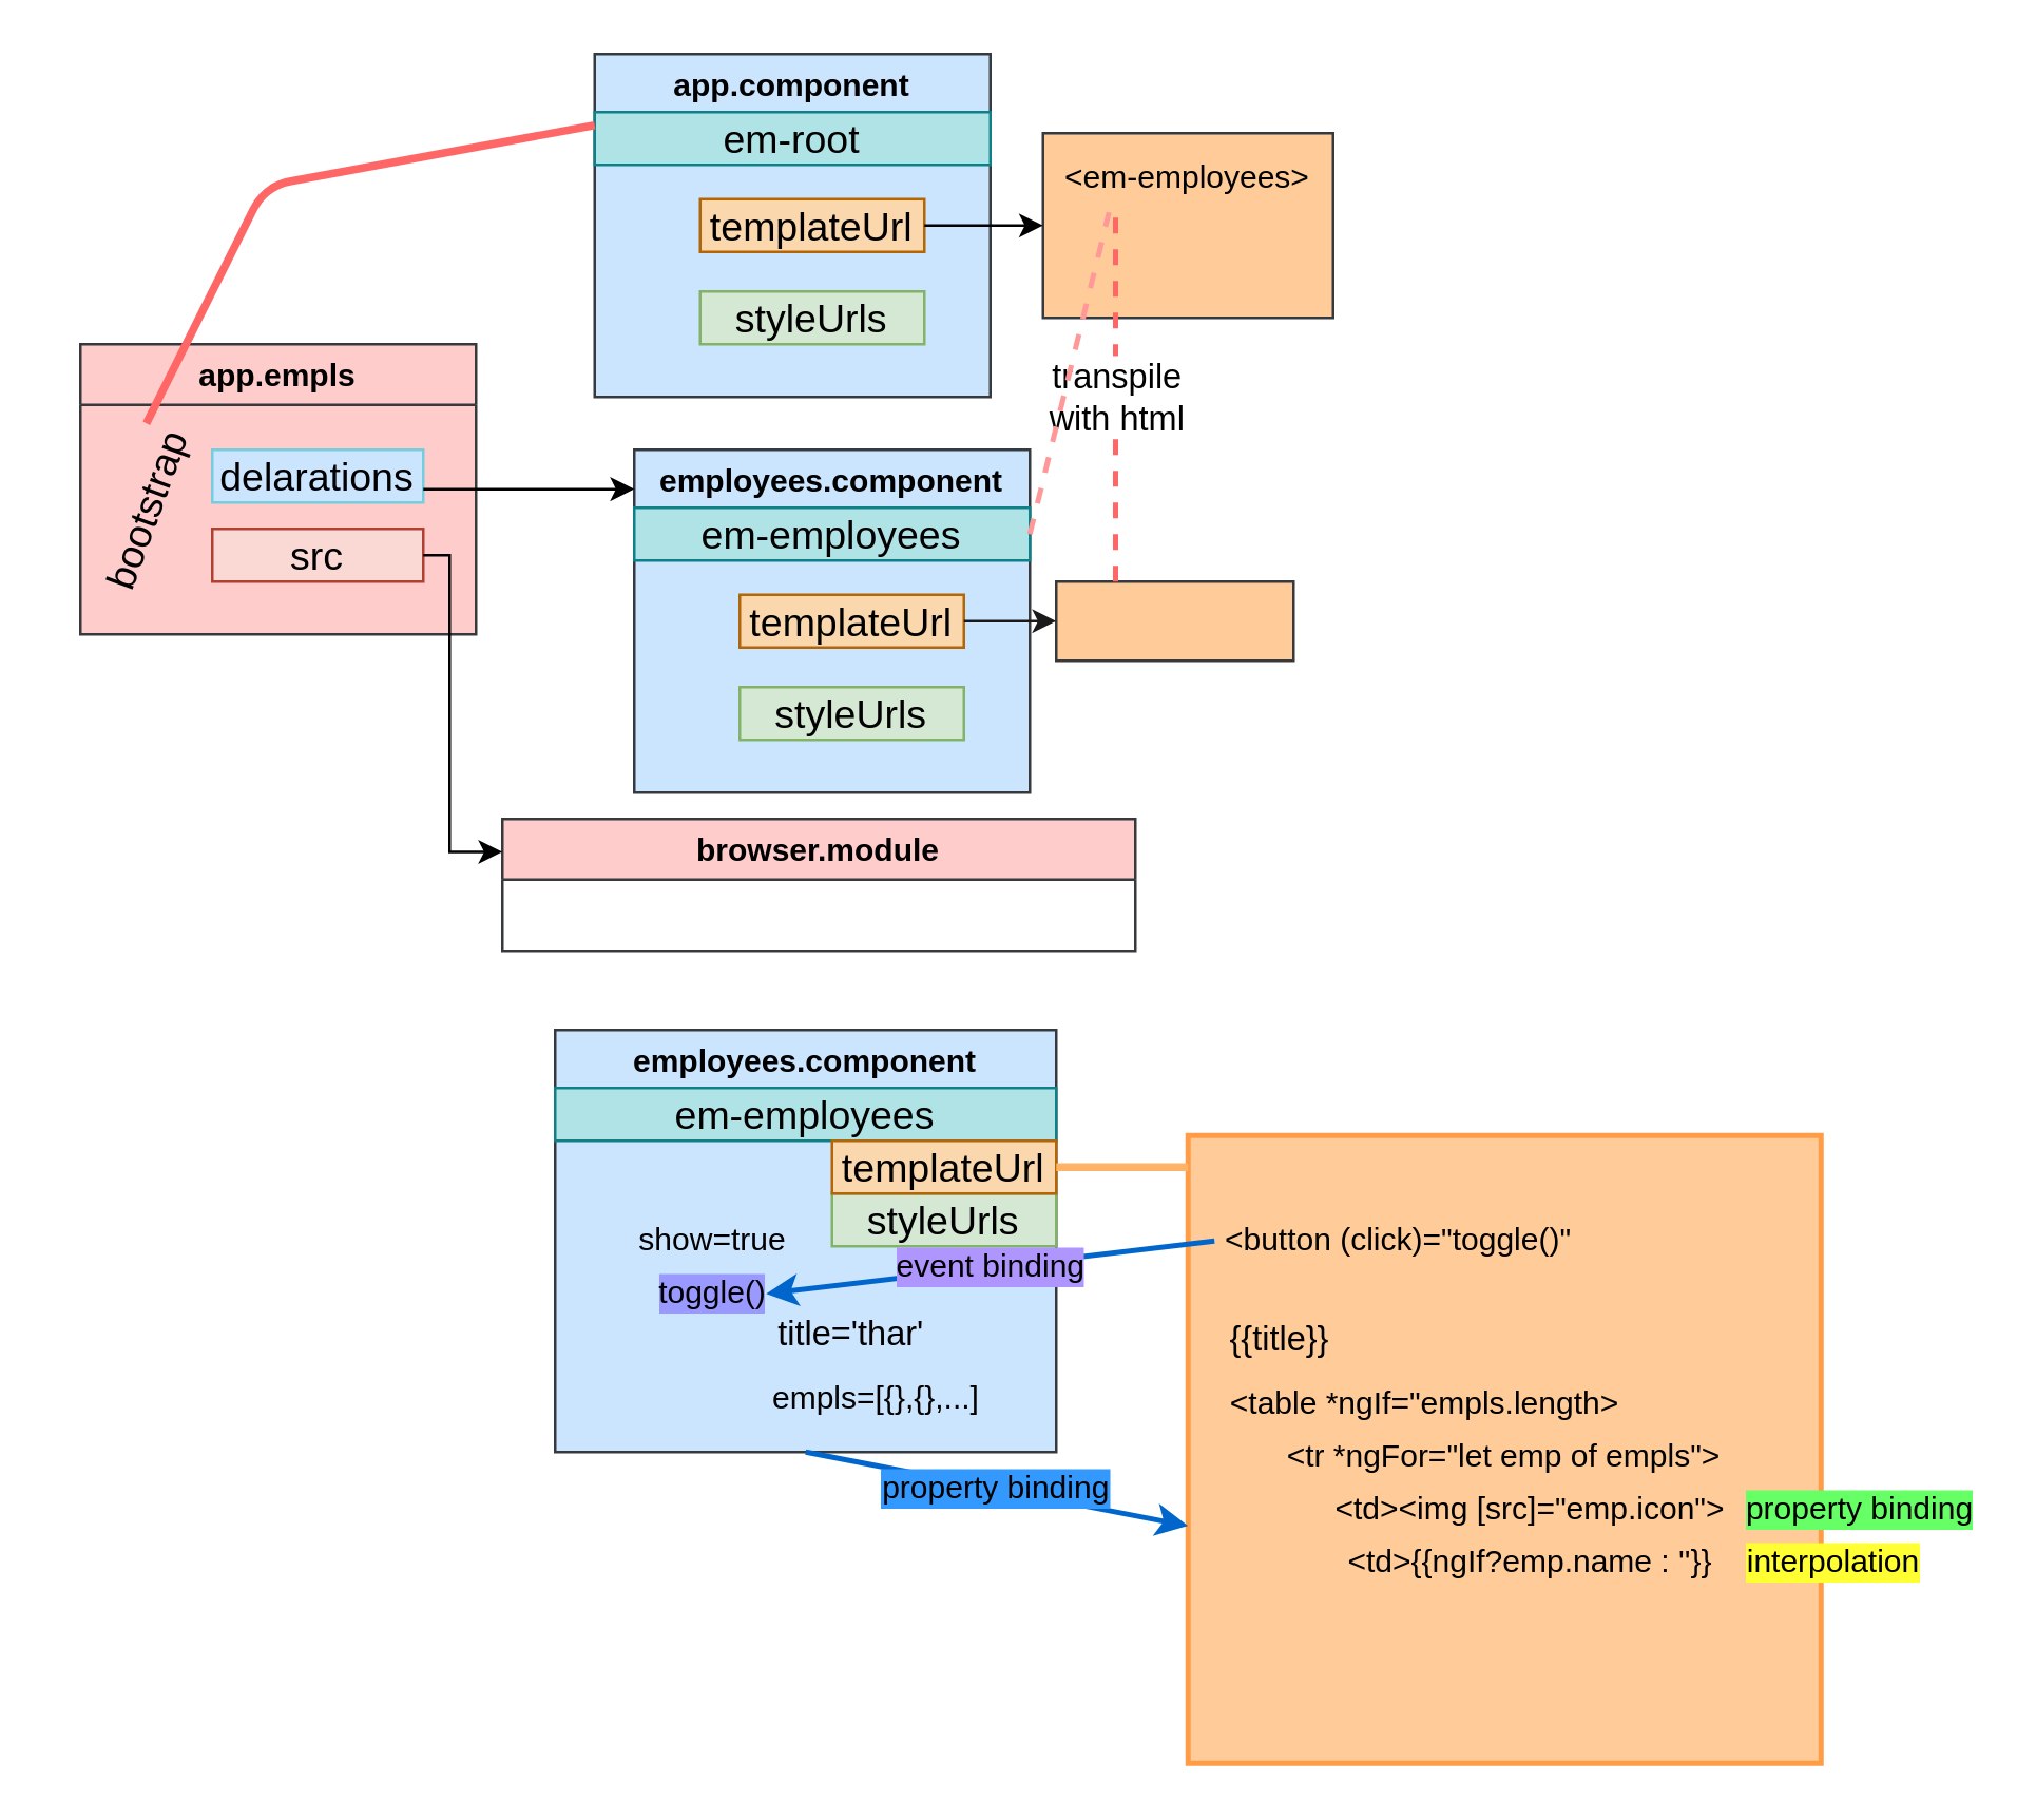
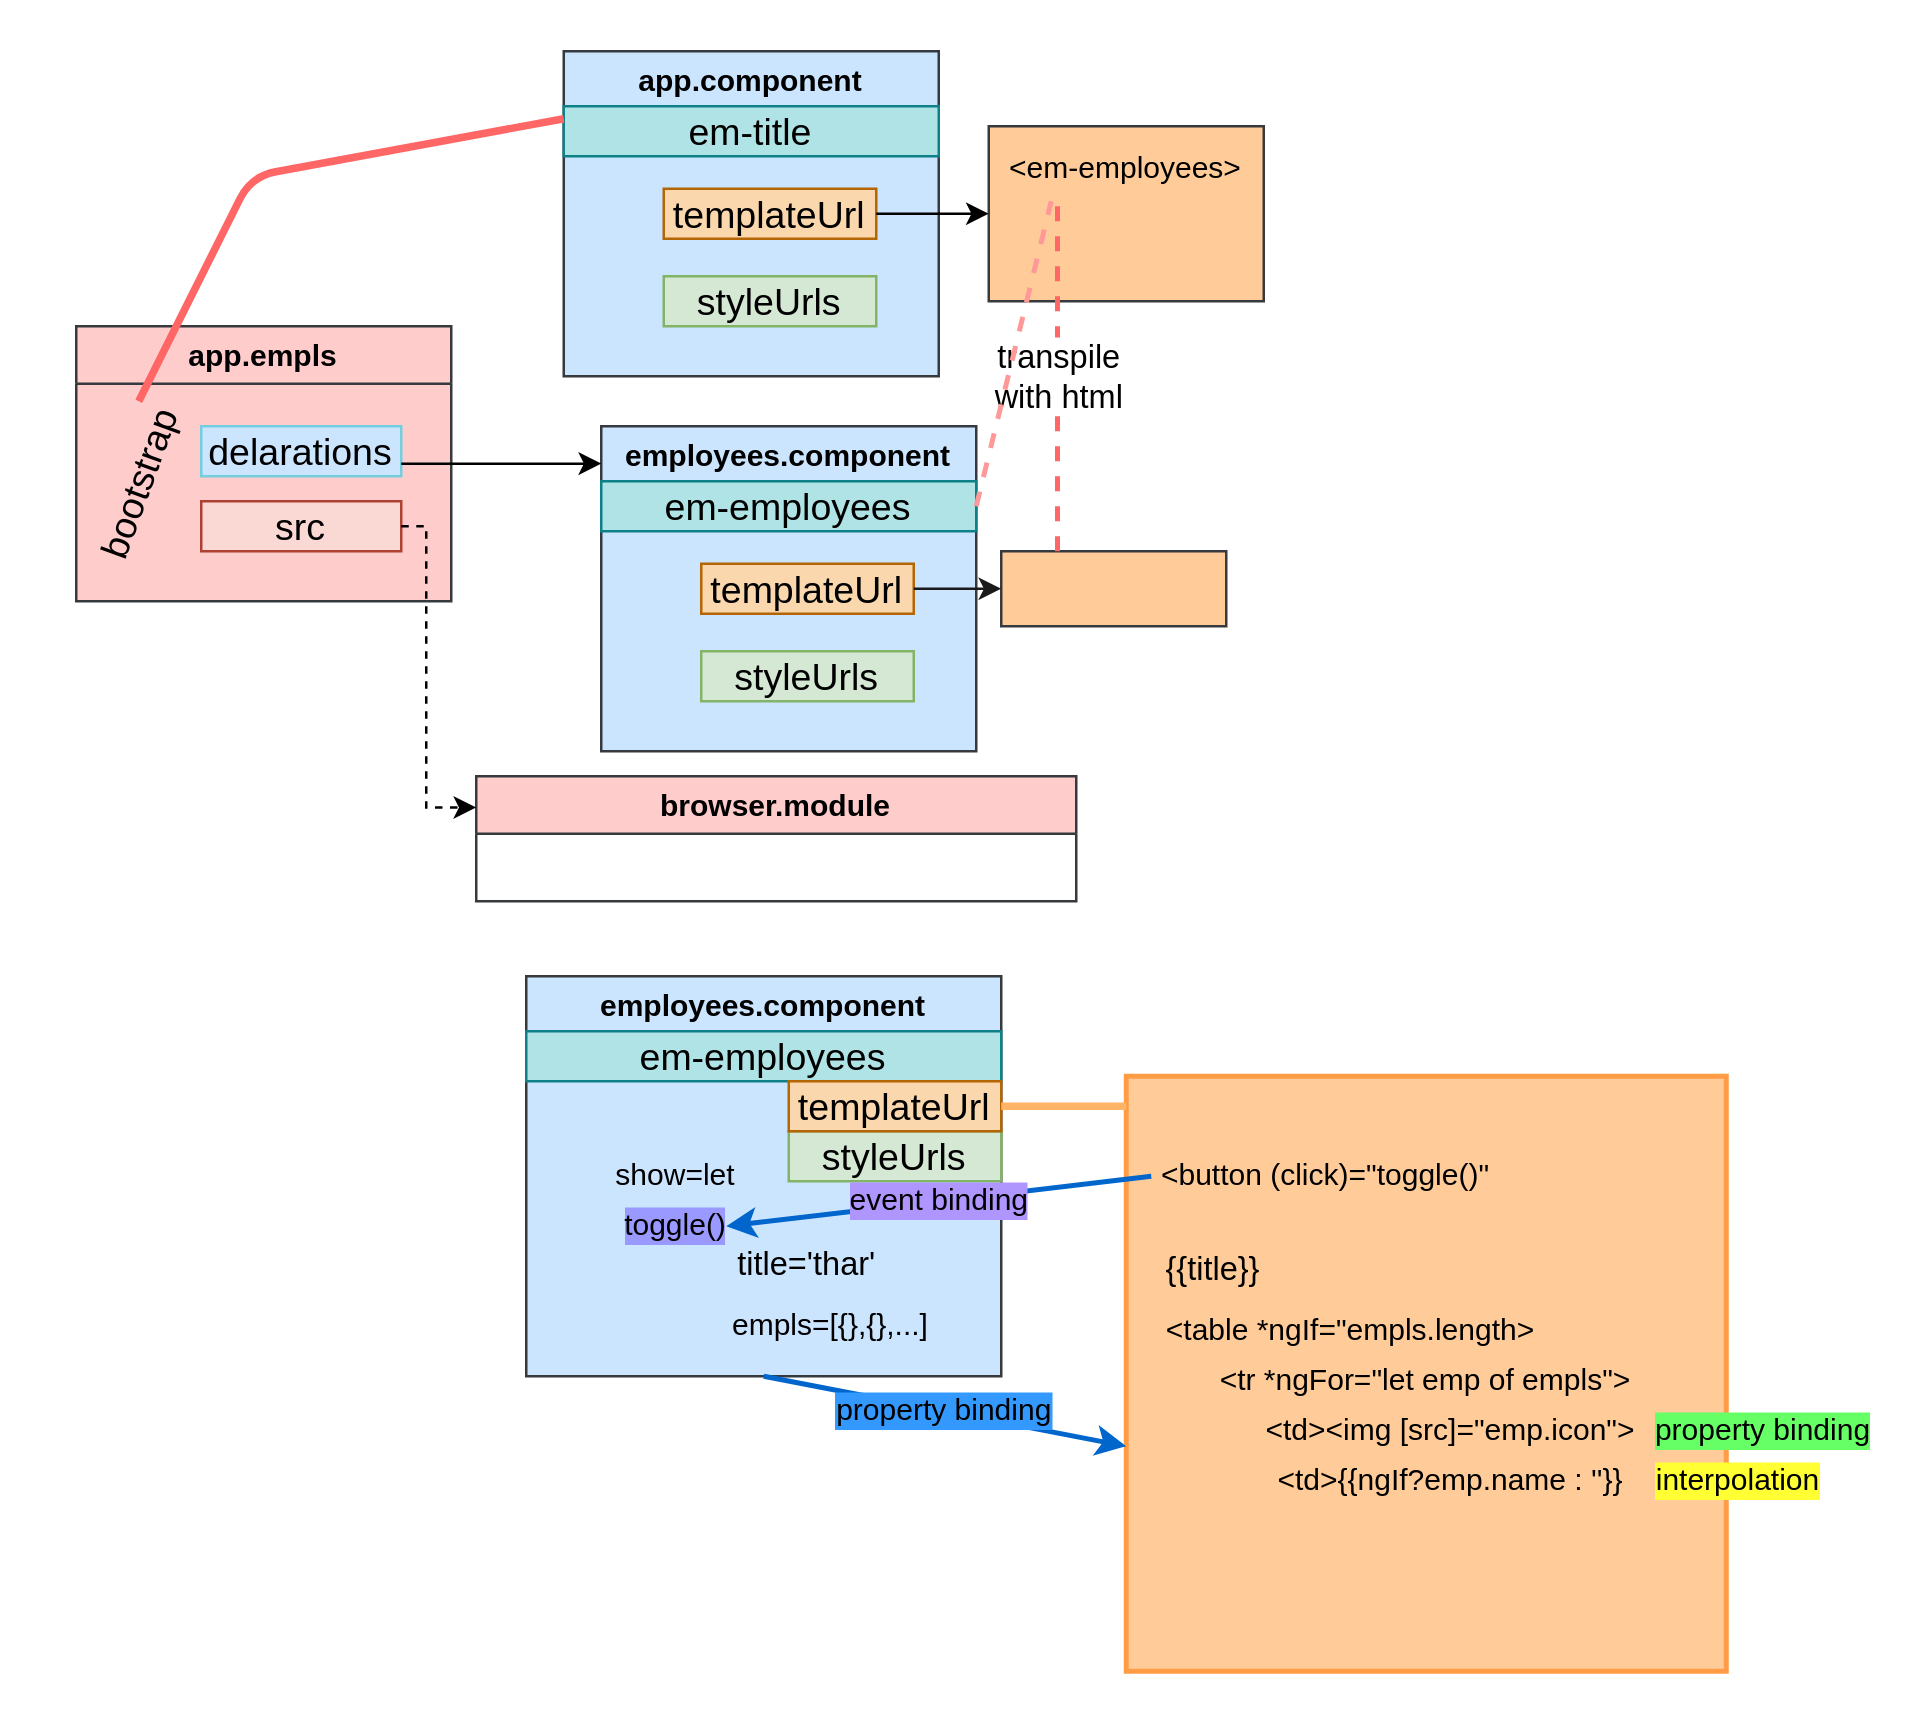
- <mxCell id="8" value="em-root" style="text;html=1;strokeColor=#0e8088;fillColor=#b0e3e6;align=center;verticalAlign=middle;whiteSpace=wrap;rounded=0;fontSize=15;" vertex="1" parent="6"><mxGeometry y="22" width="150" height="20" as="geometry" /></mxCell>
+ <mxCell id="8" value="em-title" style="text;html=1;strokeColor=#0e8088;fillColor=#b0e3e6;align=center;verticalAlign=middle;whiteSpace=wrap;rounded=0;fontSize=15;" vertex="1" parent="6"><mxGeometry y="22" width="150" height="20" as="geometry" /></mxCell>
- <mxCell id="11" style="edgeStyle=orthogonalEdgeStyle;rounded=0;orthogonalLoop=1;jettySize=auto;html=1;exitX=1;exitY=0.5;exitDx=0;exitDy=0;entryX=0;entryY=0.25;entryDx=0;entryDy=0;fontSize=15;" edge="1" parent="1" source="4" target="10"><mxGeometry relative="1" as="geometry"><Array as="points"><mxPoint x="170" y="210" /><mxPoint x="170" y="323" /></Array></mxGeometry></mxCell>
+ <mxCell id="11" style="edgeStyle=orthogonalEdgeStyle;rounded=0;orthogonalLoop=1;jettySize=auto;html=1;exitX=1;exitY=0.5;exitDx=0;exitDy=0;entryX=0;entryY=0.25;entryDx=0;entryDy=0;fontSize=15;dashed=1;" edge="1" parent="1" source="4" target="10"><mxGeometry relative="1" as="geometry"><Array as="points"><mxPoint x="170" y="210" /><mxPoint x="170" y="323" /></Array></mxGeometry></mxCell>
- <mxCell id="30" value="show=true" style="text;html=1;strokeColor=none;fillColor=none;align=center;verticalAlign=middle;whiteSpace=wrap;rounded=0;labelBackgroundColor=none;fontSize=12;" vertex="1" parent="24"><mxGeometry x="30" y="70" width="60" height="20" as="geometry" /></mxCell>
+ <mxCell id="30" value="show=let" style="text;html=1;strokeColor=none;fillColor=none;align=center;verticalAlign=middle;whiteSpace=wrap;rounded=0;labelBackgroundColor=none;fontSize=12;" vertex="1" parent="24"><mxGeometry x="30" y="70" width="60" height="20" as="geometry" /></mxCell>
